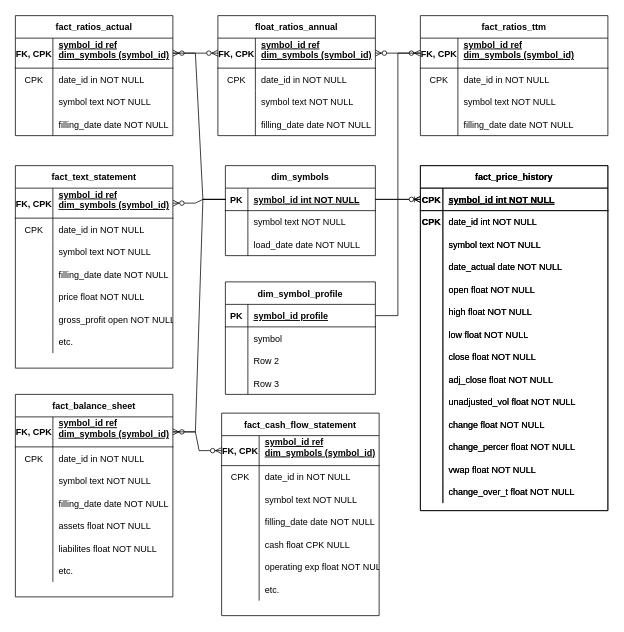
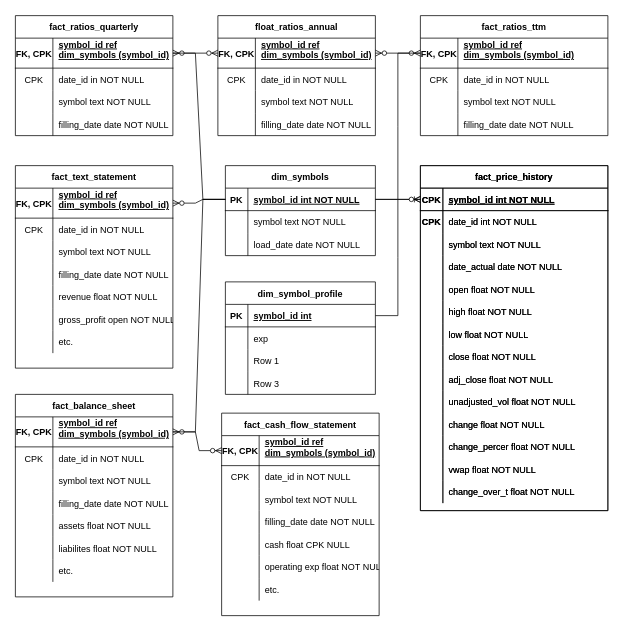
- <mxCell id="182" value="fact_ratios_actual" style="shape=table;startSize=30;container=1;collapsible=1;childLayout=tableLayout;fixedRows=1;rowLines=0;fontStyle=1;align=center;resizeLast=1;rounded=0;shadow=0;strokeColor=default;fillColor=none;" vertex="1" parent="1"><mxGeometry x="20" y="20" width="210" height="160" as="geometry" /></mxCell>
+ <mxCell id="182" value="fact_ratios_quarterly" style="shape=table;startSize=30;container=1;collapsible=1;childLayout=tableLayout;fixedRows=1;rowLines=0;fontStyle=1;align=center;resizeLast=1;rounded=0;shadow=0;strokeColor=default;fillColor=none;" vertex="1" parent="1"><mxGeometry x="20" y="20" width="210" height="160" as="geometry" /></mxCell>
- <mxCell id="128" value="price float NOT NULL" style="shape=partialRectangle;connectable=0;fillColor=none;top=0;left=0;bottom=0;right=0;align=left;spacingLeft=6;overflow=hidden;rounded=0;shadow=0;strokeColor=default;" vertex="1" parent="126"><mxGeometry x="50" width="160" height="30" as="geometry"><mxRectangle width="160" height="30" as="alternateBounds" /></mxGeometry></mxCell>
+ <mxCell id="128" value="revenue float NOT NULL" style="shape=partialRectangle;connectable=0;fillColor=none;top=0;left=0;bottom=0;right=0;align=left;spacingLeft=6;overflow=hidden;rounded=0;shadow=0;strokeColor=default;" vertex="1" parent="126"><mxGeometry x="50" width="160" height="30" as="geometry"><mxRectangle width="160" height="30" as="alternateBounds" /></mxGeometry></mxCell>
- <mxCell id="59" value="symbol_id profile" style="shape=partialRectangle;connectable=0;fillColor=none;top=0;left=0;bottom=0;right=0;align=left;spacingLeft=6;fontStyle=5;overflow=hidden;rounded=0;shadow=0;strokeColor=default;" vertex="1" parent="57"><mxGeometry x="30" width="170" height="30" as="geometry"><mxRectangle width="170" height="30" as="alternateBounds" /></mxGeometry></mxCell>
+ <mxCell id="59" value="symbol_id int" style="shape=partialRectangle;connectable=0;fillColor=none;top=0;left=0;bottom=0;right=0;align=left;spacingLeft=6;fontStyle=5;overflow=hidden;rounded=0;shadow=0;strokeColor=default;" vertex="1" parent="57"><mxGeometry x="30" width="170" height="30" as="geometry"><mxRectangle width="170" height="30" as="alternateBounds" /></mxGeometry></mxCell>
- <mxCell id="62" value="symbol" style="shape=partialRectangle;connectable=0;fillColor=none;top=0;left=0;bottom=0;right=0;align=left;spacingLeft=6;overflow=hidden;rounded=0;shadow=0;strokeColor=default;" vertex="1" parent="60"><mxGeometry x="30" width="170" height="30" as="geometry"><mxRectangle width="170" height="30" as="alternateBounds" /></mxGeometry></mxCell>
+ <mxCell id="62" value="exp" style="shape=partialRectangle;connectable=0;fillColor=none;top=0;left=0;bottom=0;right=0;align=left;spacingLeft=6;overflow=hidden;rounded=0;shadow=0;strokeColor=default;" vertex="1" parent="60"><mxGeometry x="30" width="170" height="30" as="geometry"><mxRectangle width="170" height="30" as="alternateBounds" /></mxGeometry></mxCell>
- <mxCell id="65" value="Row 2" style="shape=partialRectangle;connectable=0;fillColor=none;top=0;left=0;bottom=0;right=0;align=left;spacingLeft=6;overflow=hidden;rounded=0;shadow=0;strokeColor=default;" vertex="1" parent="63"><mxGeometry x="30" width="170" height="30" as="geometry"><mxRectangle width="170" height="30" as="alternateBounds" /></mxGeometry></mxCell>
+ <mxCell id="65" value="Row 1" style="shape=partialRectangle;connectable=0;fillColor=none;top=0;left=0;bottom=0;right=0;align=left;spacingLeft=6;overflow=hidden;rounded=0;shadow=0;strokeColor=default;" vertex="1" parent="63"><mxGeometry x="30" width="170" height="30" as="geometry"><mxRectangle width="170" height="30" as="alternateBounds" /></mxGeometry></mxCell>
